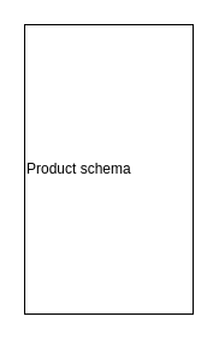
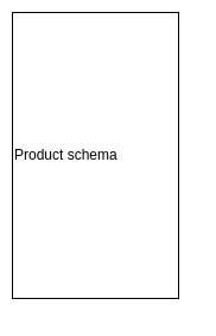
- <mxCell id="2" value="Product schema" style="rounded=0;whiteSpace=wrap;html=1;align=left;" vertex="1" parent="1"><mxGeometry x="20" y="20" width="140" height="240" as="geometry" /></mxCell>
+ <mxCell id="2" value="Product schema" style="rounded=0;whiteSpace=wrap;html=1;align=left;" vertex="1" parent="1"><mxGeometry x="10" y="10" width="140" height="240" as="geometry" /></mxCell>
